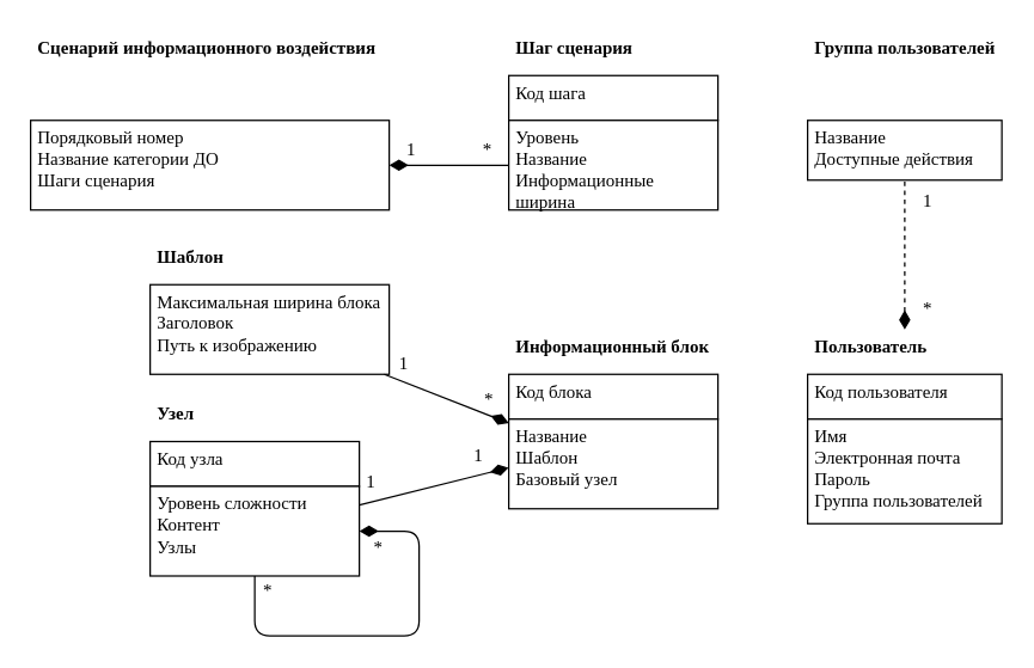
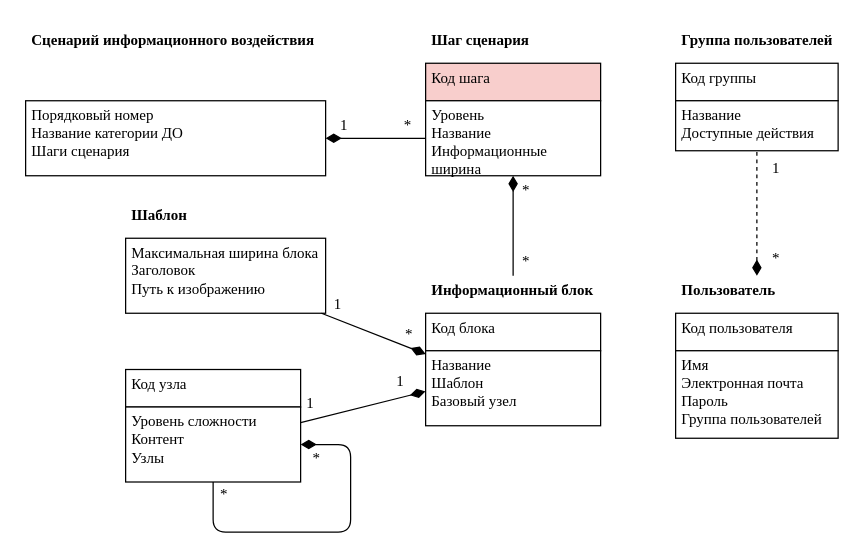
- <mxCell id="4" value="Код шага" style="rounded=0;whiteSpace=wrap;html=1;fontFamily=Times New Roman;align=left;verticalAlign=top;spacing=0;spacingRight=5;spacingLeft=5;fontStyle=0" parent="1" vertex="1"><mxGeometry x="340" y="50" width="140" height="30" as="geometry" /></mxCell>
+ <mxCell id="4" value="Код шага" style="rounded=0;whiteSpace=wrap;html=1;fontFamily=Times New Roman;align=left;verticalAlign=top;spacing=0;spacingRight=5;spacingLeft=5;fontStyle=0;fillColor=#f8cecc;" parent="1" vertex="1"><mxGeometry x="340" y="50" width="140" height="30" as="geometry" /></mxCell>
+ <mxCell id="20" value="Код группы" style="rounded=0;whiteSpace=wrap;html=1;fontFamily=Times New Roman;align=left;verticalAlign=top;spacing=0;spacingRight=5;spacingLeft=5;fontStyle=0" parent="1" vertex="1"><mxGeometry x="540" y="50" width="130" height="30" as="geometry" /></mxCell>
+ <mxCell id="14" value="*&lt;br style=&quot;font-size: 12px;&quot;&gt;&lt;br style=&quot;font-size: 12px;&quot;&gt;&lt;br style=&quot;font-size: 12px;&quot;&gt;&lt;br style=&quot;font-size: 12px;&quot;&gt;*&lt;br style=&quot;font-size: 12px;&quot;&gt;" style="endArrow=none;html=1;fontFamily=Times New Roman;startArrow=diamondThin;startFill=1;strokeWidth=1;startSize=10;entryX=0.5;entryY=0;entryDx=0;entryDy=0;fontSize=12;" parent="1" source="5" target="10" edge="1"><mxGeometry x="-0.003" y="10" width="50" height="50" relative="1" as="geometry"><mxPoint x="270" y="120" as="sourcePoint" /><mxPoint x="350" y="120" as="targetPoint" /><mxPoint as="offset" /></mxGeometry></mxCell>
- <mxCell id="17" value="Узел" style="rounded=0;whiteSpace=wrap;html=1;fontFamily=Times New Roman;align=left;verticalAlign=top;spacing=0;spacingRight=5;spacingLeft=5;fontStyle=1;fillColor=none;strokeColor=none;" parent="1" vertex="1"><mxGeometry x="100" y="265" width="140" height="30" as="geometry" /></mxCell>
